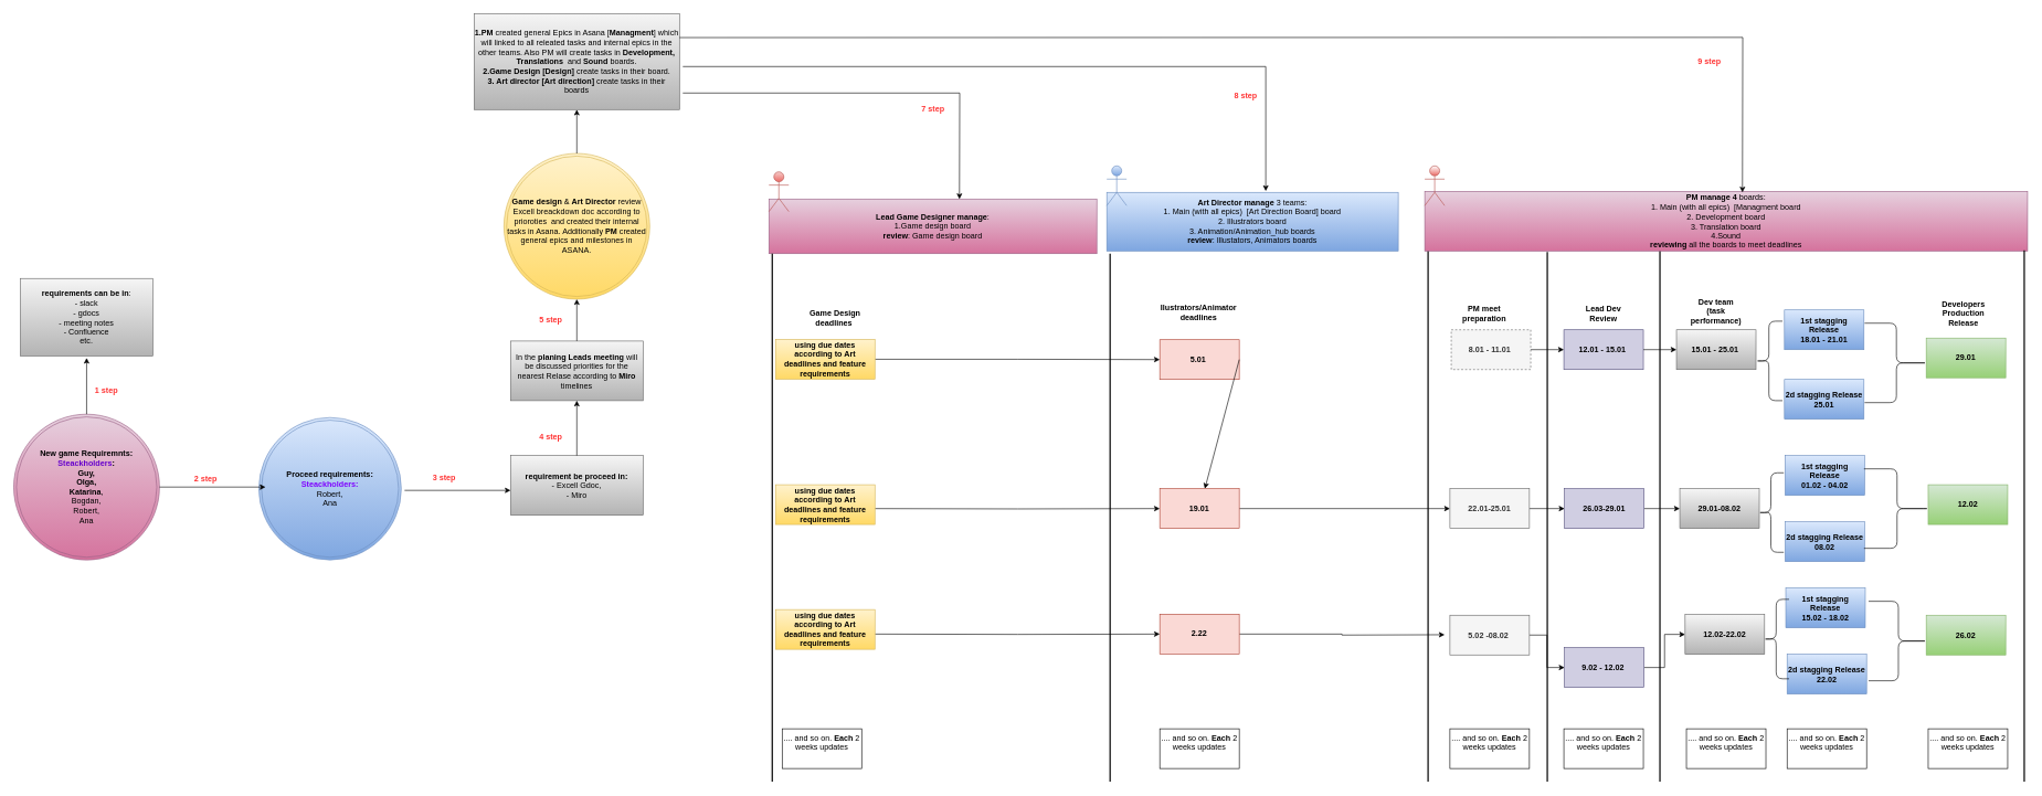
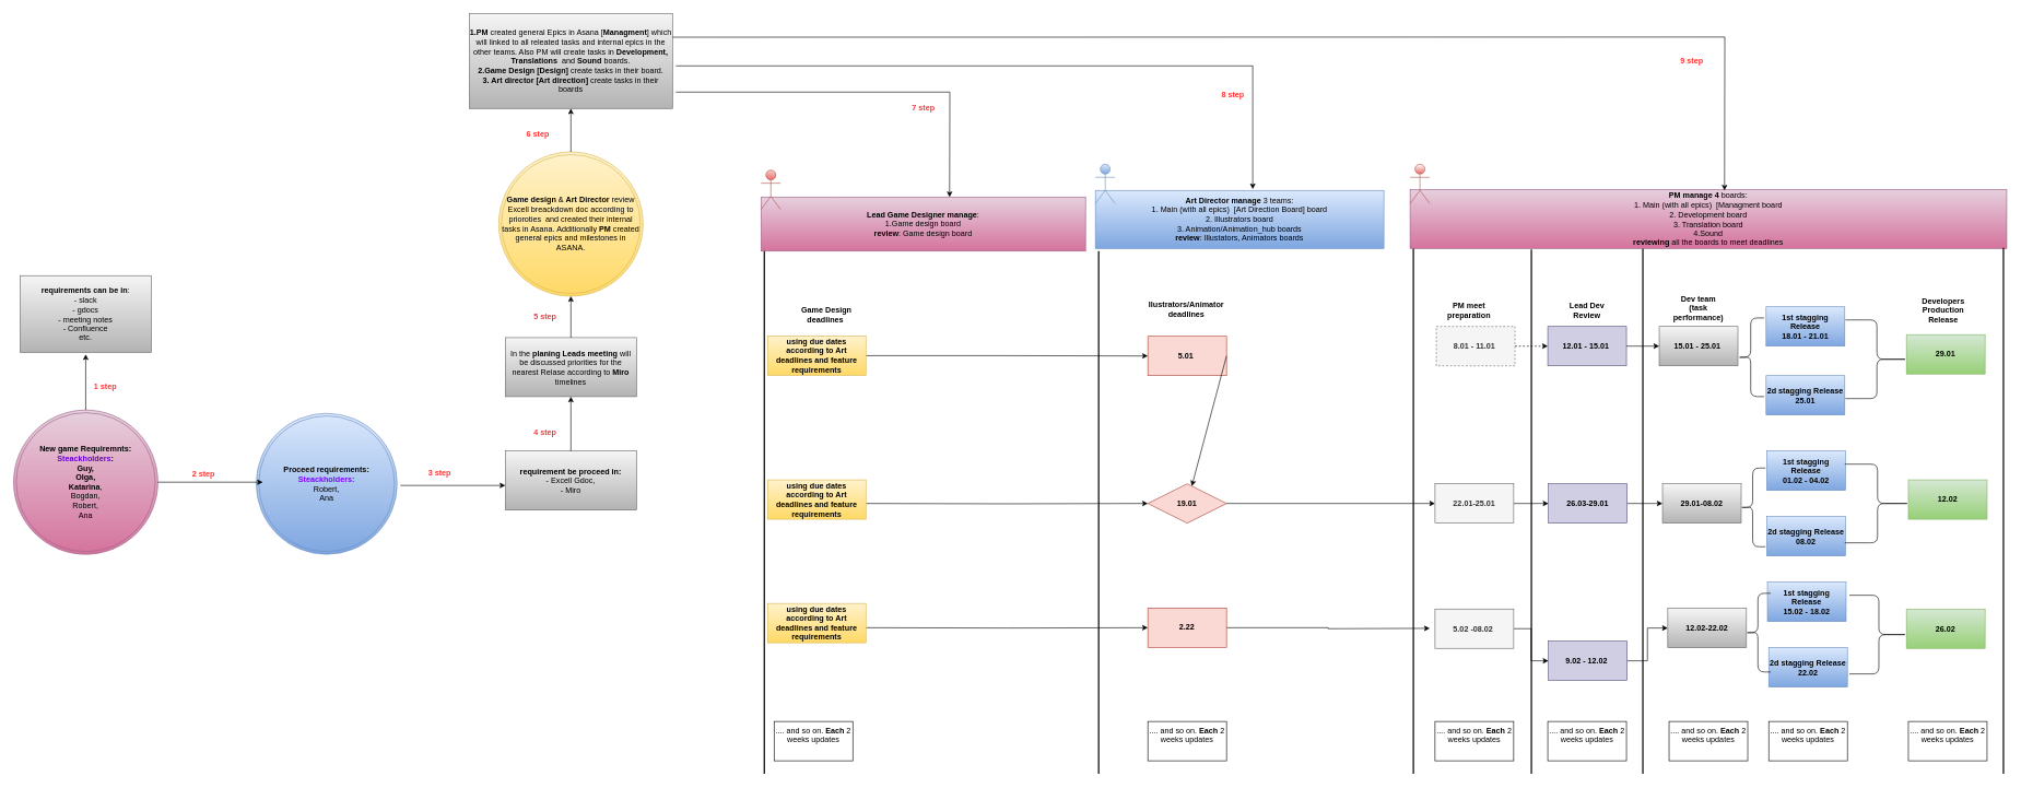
+ <mxCell id="73" value="&lt;b&gt;&lt;font color=&quot;#ff3333&quot;&gt;6 step&lt;/font&gt;&lt;/b&gt;" style="text;html=1;strokeColor=none;fillColor=none;align=center;verticalAlign=middle;whiteSpace=wrap;rounded=0;" vertex="1" parent="1"><mxGeometry x="790" y="190" width="60" height="30" as="geometry" /></mxCell>
- <mxCell id="23" value="" style="endArrow=classic;html=1;rounded=0;exitX=1;exitY=0.5;exitDx=0;exitDy=0;entryX=0;entryY=0.5;entryDx=0;entryDy=0;" parent="1" source="13" target="14" edge="1"><mxGeometry width="50" height="50" relative="1" as="geometry"><mxPoint x="2320" y="707.5" as="sourcePoint" /><mxPoint x="2370" y="657.5" as="targetPoint" /></mxGeometry></mxCell>
+ <mxCell id="23" value="" style="endArrow=classic;html=1;rounded=0;exitX=1;exitY=0.5;exitDx=0;exitDy=0;entryX=0;entryY=0.5;entryDx=0;entryDy=0;dashed=1;" parent="1" source="13" target="14" edge="1"><mxGeometry width="50" height="50" relative="1" as="geometry"><mxPoint x="2320" y="707.5" as="sourcePoint" /><mxPoint x="2370" y="657.5" as="targetPoint" /></mxGeometry></mxCell>
- <mxCell id="7" value="19.01" style="rounded=0;whiteSpace=wrap;html=1;fillColor=#fad9d5;strokeColor=#ae4132;fontStyle=1" parent="1" vertex="1"><mxGeometry x="1750" y="737.5" width="120" height="60" as="geometry" /></mxCell>
+ <mxCell id="7" value="19.01" style="rhombus;whiteSpace=wrap;html=1;fillColor=#fad9d5;strokeColor=#ae4132;fontStyle=1;" parent="1" vertex="1"><mxGeometry x="1750" y="737.5" width="120" height="60" as="geometry" /></mxCell>
